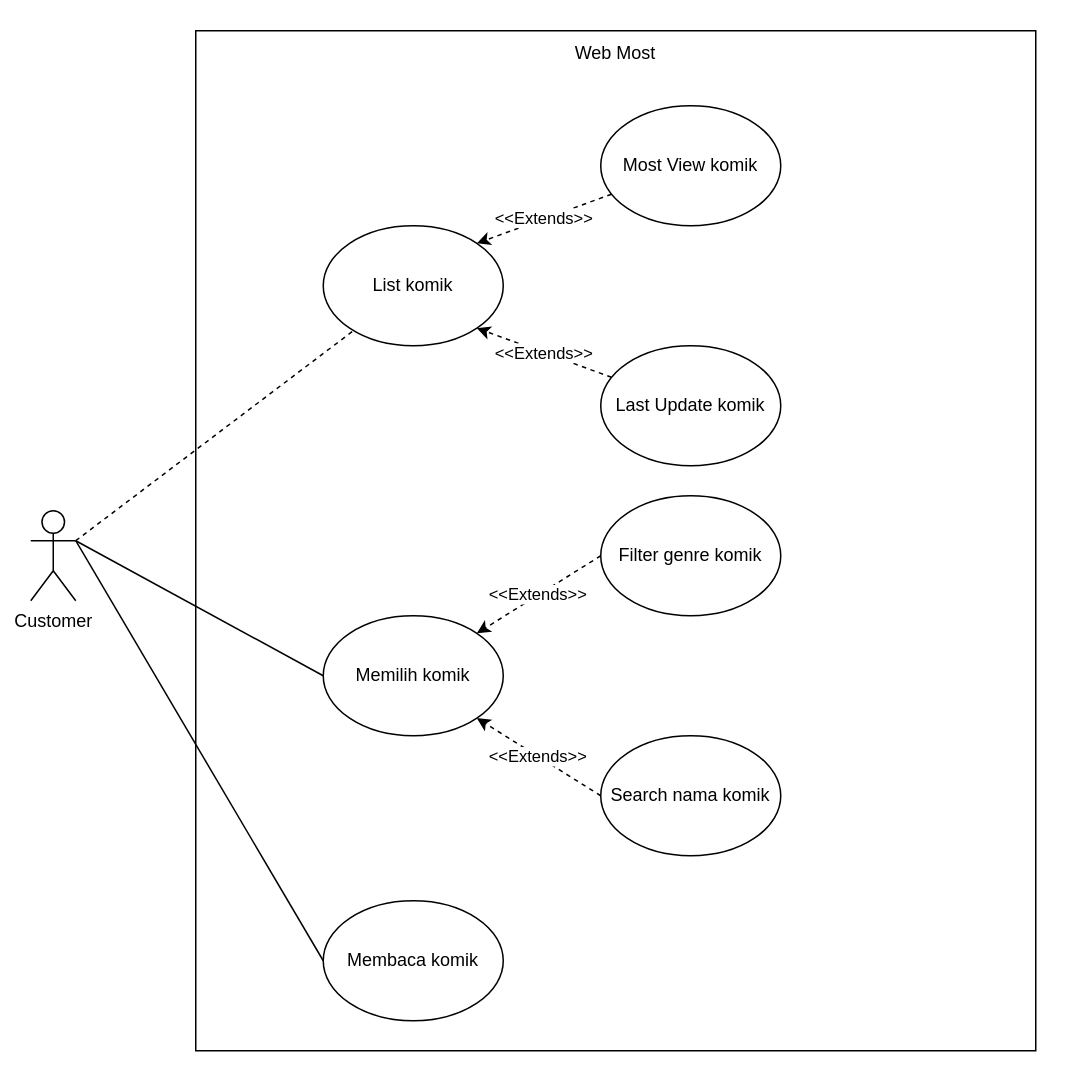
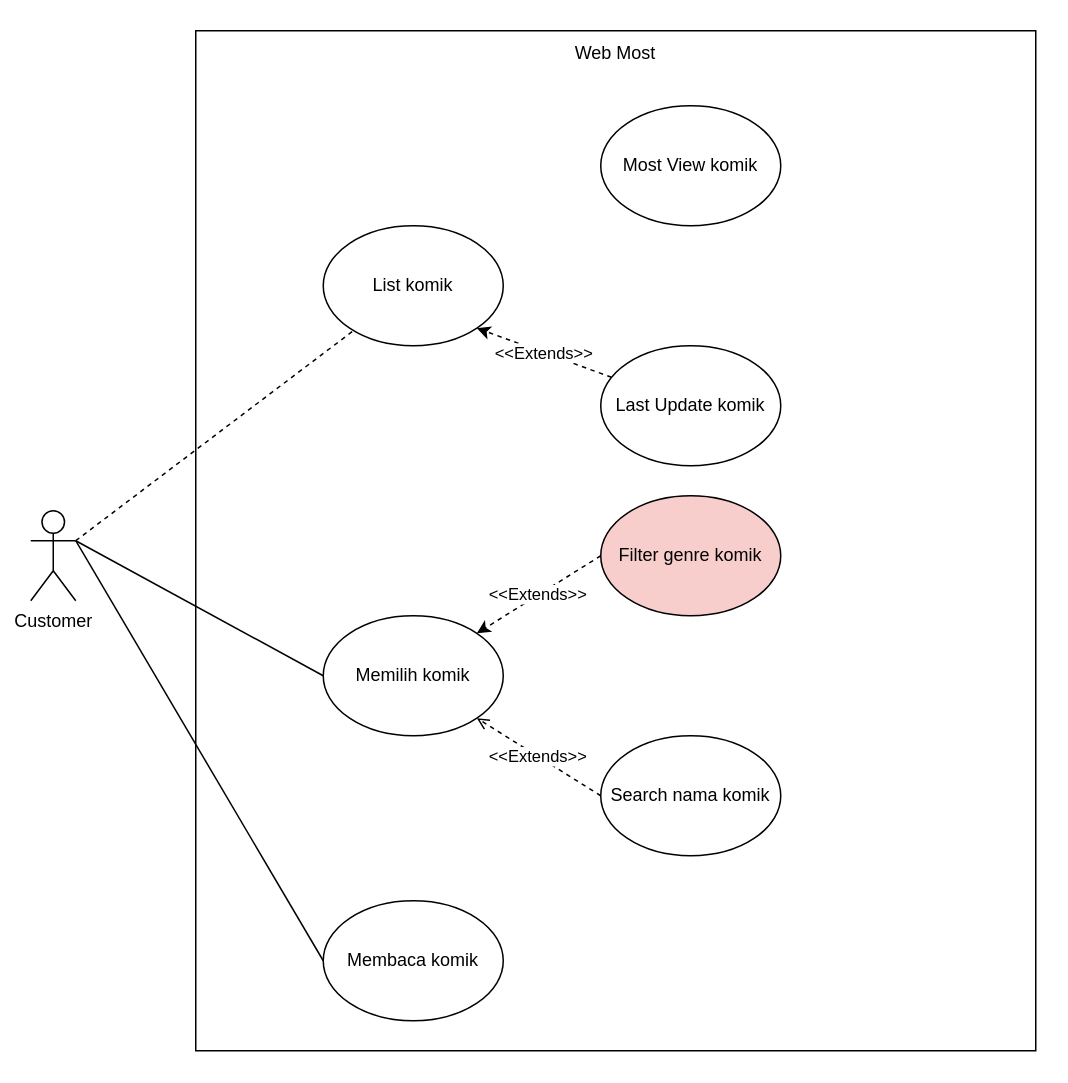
- <mxCell id="15" value="&amp;lt;&amp;lt;Extends&amp;gt;&amp;gt;" style="edgeStyle=none;rounded=0;orthogonalLoop=1;jettySize=auto;html=1;dashed=1;endArrow=classic;endFill=1;entryX=1;entryY=0;entryDx=0;entryDy=0;" parent="1" source="16" target="8" edge="1"><mxGeometry relative="1" as="geometry" /></mxCell>
- <mxCell id="12" value="Filter genre komik" style="ellipse;whiteSpace=wrap;html=1;" parent="1" vertex="1"><mxGeometry x="400" y="330" width="120" height="80" as="geometry" /></mxCell>
+ <mxCell id="12" value="Filter genre komik" style="ellipse;whiteSpace=wrap;html=1;fillColor=#f8cecc;" parent="1" vertex="1"><mxGeometry x="400" y="330" width="120" height="80" as="geometry" /></mxCell>
- <mxCell id="13" value="&amp;lt;&amp;lt;Extends&amp;gt;&amp;gt;" style="edgeStyle=none;rounded=0;orthogonalLoop=1;jettySize=auto;html=1;entryX=1;entryY=1;entryDx=0;entryDy=0;dashed=1;endArrow=classic;endFill=1;exitX=0;exitY=0.5;exitDx=0;exitDy=0;" parent="1" source="14" target="10" edge="1"><mxGeometry relative="1" as="geometry" /></mxCell>
+ <mxCell id="13" value="&amp;lt;&amp;lt;Extends&amp;gt;&amp;gt;" style="edgeStyle=none;rounded=0;orthogonalLoop=1;jettySize=auto;html=1;entryX=1;entryY=1;entryDx=0;entryDy=0;dashed=1;endArrow=open;endFill=1;exitX=0;exitY=0.5;exitDx=0;exitDy=0;" parent="1" source="14" target="10" edge="1"><mxGeometry relative="1" as="geometry" /></mxCell>
